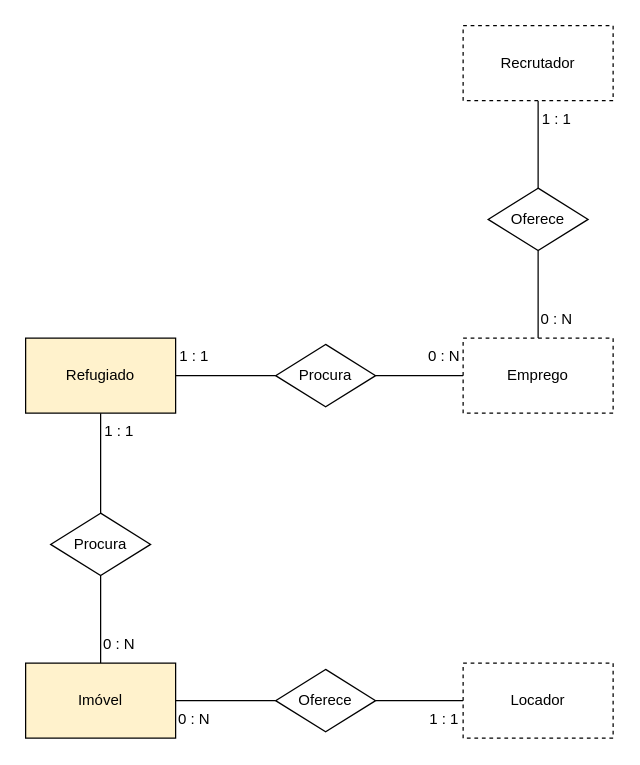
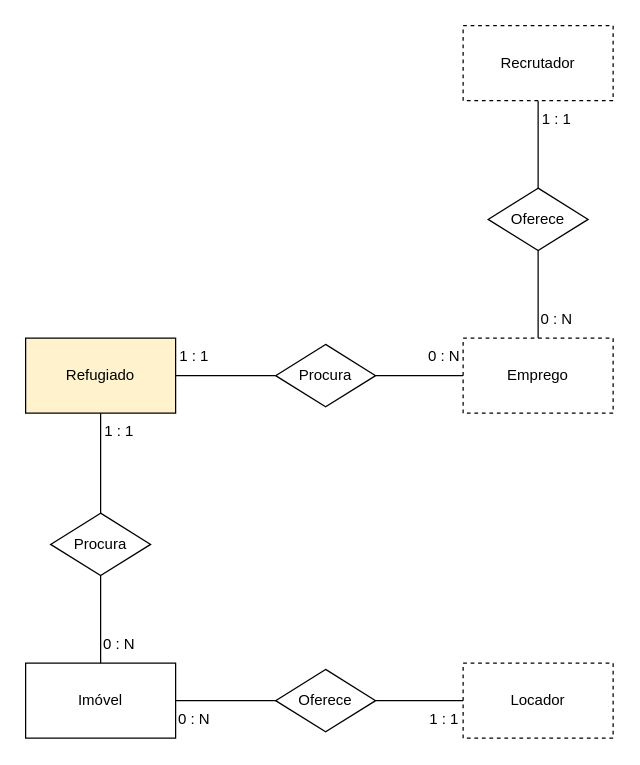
- <mxCell id="19" value="&lt;font style=&quot;vertical-align: inherit&quot;&gt;&lt;font style=&quot;vertical-align: inherit&quot;&gt;&lt;font style=&quot;vertical-align: inherit&quot;&gt;&lt;font style=&quot;vertical-align: inherit&quot;&gt;Imóvel&lt;/font&gt;&lt;/font&gt;&lt;/font&gt;&lt;/font&gt;" style="rounded=0;whiteSpace=wrap;html=1;fillColor=#fff2cc;" vertex="1" parent="18"><mxGeometry y="30" width="120" height="60" as="geometry" /></mxCell>
+ <mxCell id="19" value="&lt;font style=&quot;vertical-align: inherit&quot;&gt;&lt;font style=&quot;vertical-align: inherit&quot;&gt;&lt;font style=&quot;vertical-align: inherit&quot;&gt;&lt;font style=&quot;vertical-align: inherit&quot;&gt;Imóvel&lt;/font&gt;&lt;/font&gt;&lt;/font&gt;&lt;/font&gt;" style="rounded=0;whiteSpace=wrap;html=1;" vertex="1" parent="18"><mxGeometry y="30" width="120" height="60" as="geometry" /></mxCell>
